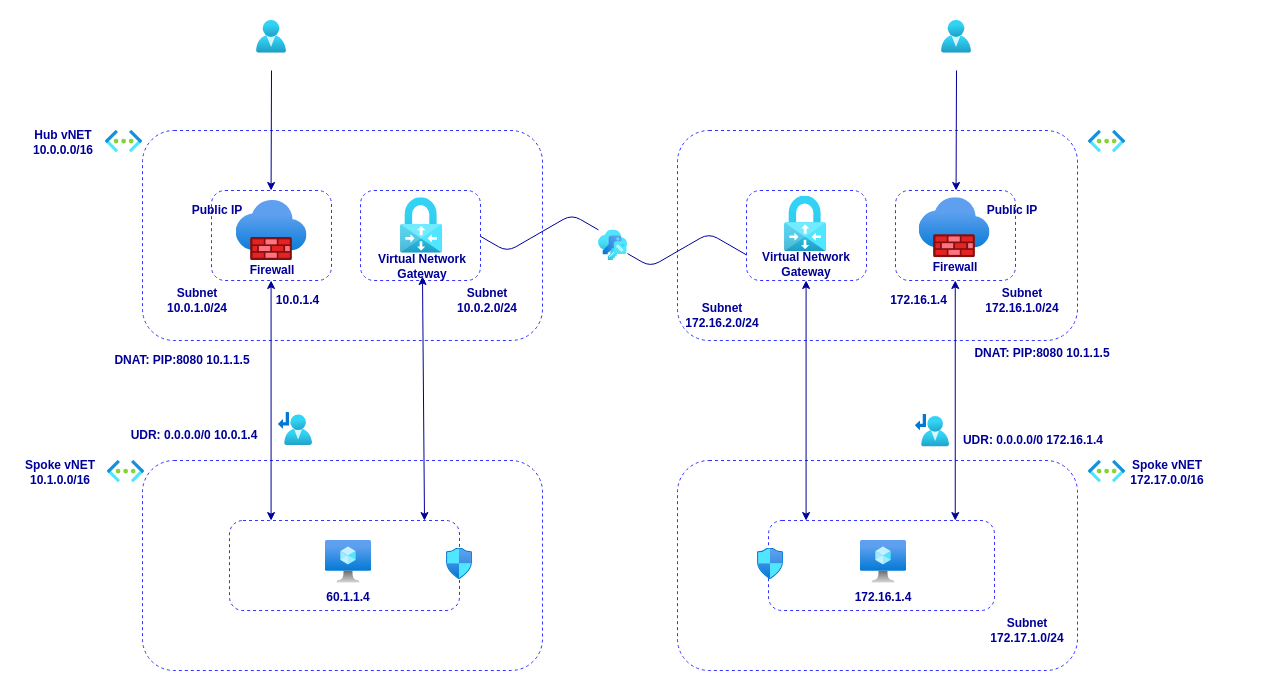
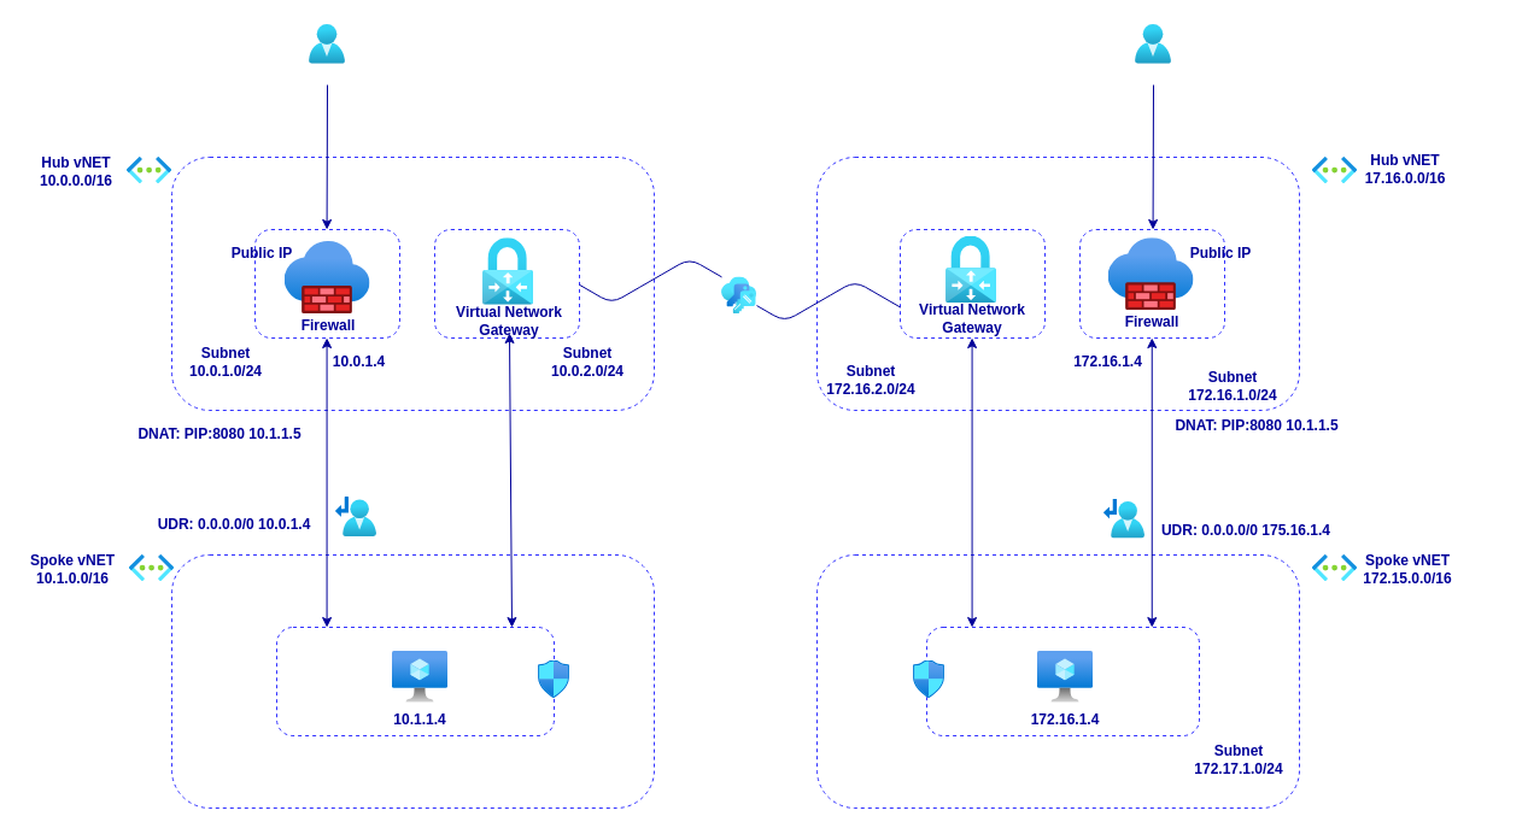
+ <mxCell id="59" value="Hub vNET&lt;br&gt;17.16.0.0/16" style="text;html=1;strokeColor=none;fillColor=none;align=center;verticalAlign=middle;whiteSpace=wrap;rounded=0;fontStyle=1;fontColor=#000099;" parent="1" vertex="1"><mxGeometry x="1130" y="130" width="70" height="20" as="geometry" /></mxCell>
- <mxCell id="9" value="Subnet&lt;br&gt;10.0.1.0/24" style="text;html=1;strokeColor=none;fillColor=none;align=center;verticalAlign=middle;whiteSpace=wrap;rounded=0;fontStyle=1;fontColor=#000099;" parent="1" vertex="1"><mxGeometry x="162" y="290" width="70" height="20" as="geometry" /></mxCell>
+ <mxCell id="9" value="Subnet&lt;br&gt;10.0.1.0/24" style="text;html=1;strokeColor=none;fillColor=none;align=center;verticalAlign=middle;whiteSpace=wrap;rounded=0;fontStyle=1;fontColor=#000099;" parent="1" vertex="1"><mxGeometry x="152" y="290" width="70" height="20" as="geometry" /></mxCell>
- <mxCell id="36" value="Subnet&lt;br&gt;172.16.1.0/24" style="text;html=1;strokeColor=none;fillColor=none;align=center;verticalAlign=middle;whiteSpace=wrap;rounded=0;fontStyle=1;fontColor=#000099;" parent="1" vertex="1"><mxGeometry x="987" y="290" width="70" height="20" as="geometry" /></mxCell>
+ <mxCell id="36" value="Subnet&lt;br&gt;172.16.1.0/24" style="text;html=1;strokeColor=none;fillColor=none;align=center;verticalAlign=middle;whiteSpace=wrap;rounded=0;fontStyle=1;fontColor=#000099;" parent="1" vertex="1"><mxGeometry x="987" y="310" width="70" height="20" as="geometry" /></mxCell>
- <mxCell id="46" value="UDR: 0.0.0.0/0 172.16.1.4" style="text;html=1;strokeColor=none;fillColor=none;align=center;verticalAlign=middle;whiteSpace=wrap;rounded=0;fontStyle=1;fontColor=#000099;" parent="1" vertex="1"><mxGeometry x="958" y="430" width="150" height="20" as="geometry" /></mxCell>
+ <mxCell id="46" value="UDR: 0.0.0.0/0 175.16.1.4" style="text;html=1;strokeColor=none;fillColor=none;align=center;verticalAlign=middle;whiteSpace=wrap;rounded=0;fontStyle=1;fontColor=#000099;" parent="1" vertex="1"><mxGeometry x="958" y="430" width="150" height="20" as="geometry" /></mxCell>
- <mxCell id="56" value="Spoke vNET&lt;br&gt;172.17.0.0/16" style="text;html=1;strokeColor=none;fillColor=none;align=center;verticalAlign=middle;whiteSpace=wrap;rounded=0;fontStyle=1;fontColor=#000099;" parent="55" vertex="1"><mxGeometry x="2" y="2.09" width="80" height="20" as="geometry" /></mxCell>
+ <mxCell id="56" value="Spoke vNET&lt;br&gt;172.15.0.0/16" style="text;html=1;strokeColor=none;fillColor=none;align=center;verticalAlign=middle;whiteSpace=wrap;rounded=0;fontStyle=1;fontColor=#000099;" parent="55" vertex="1"><mxGeometry x="2" y="2.09" width="80" height="20" as="geometry" /></mxCell>
- <mxCell id="26" value="60.1.1.4" style="text;html=1;strokeColor=none;fillColor=none;align=center;verticalAlign=middle;whiteSpace=wrap;rounded=0;fontStyle=1;fontColor=#000099;" parent="1" vertex="1"><mxGeometry x="318" y="586.67" width="60" height="20" as="geometry" /></mxCell>
+ <mxCell id="26" value="10.1.1.4" style="text;html=1;strokeColor=none;fillColor=none;align=center;verticalAlign=middle;whiteSpace=wrap;rounded=0;fontStyle=1;fontColor=#000099;" parent="1" vertex="1"><mxGeometry x="318" y="586.67" width="60" height="20" as="geometry" /></mxCell>
